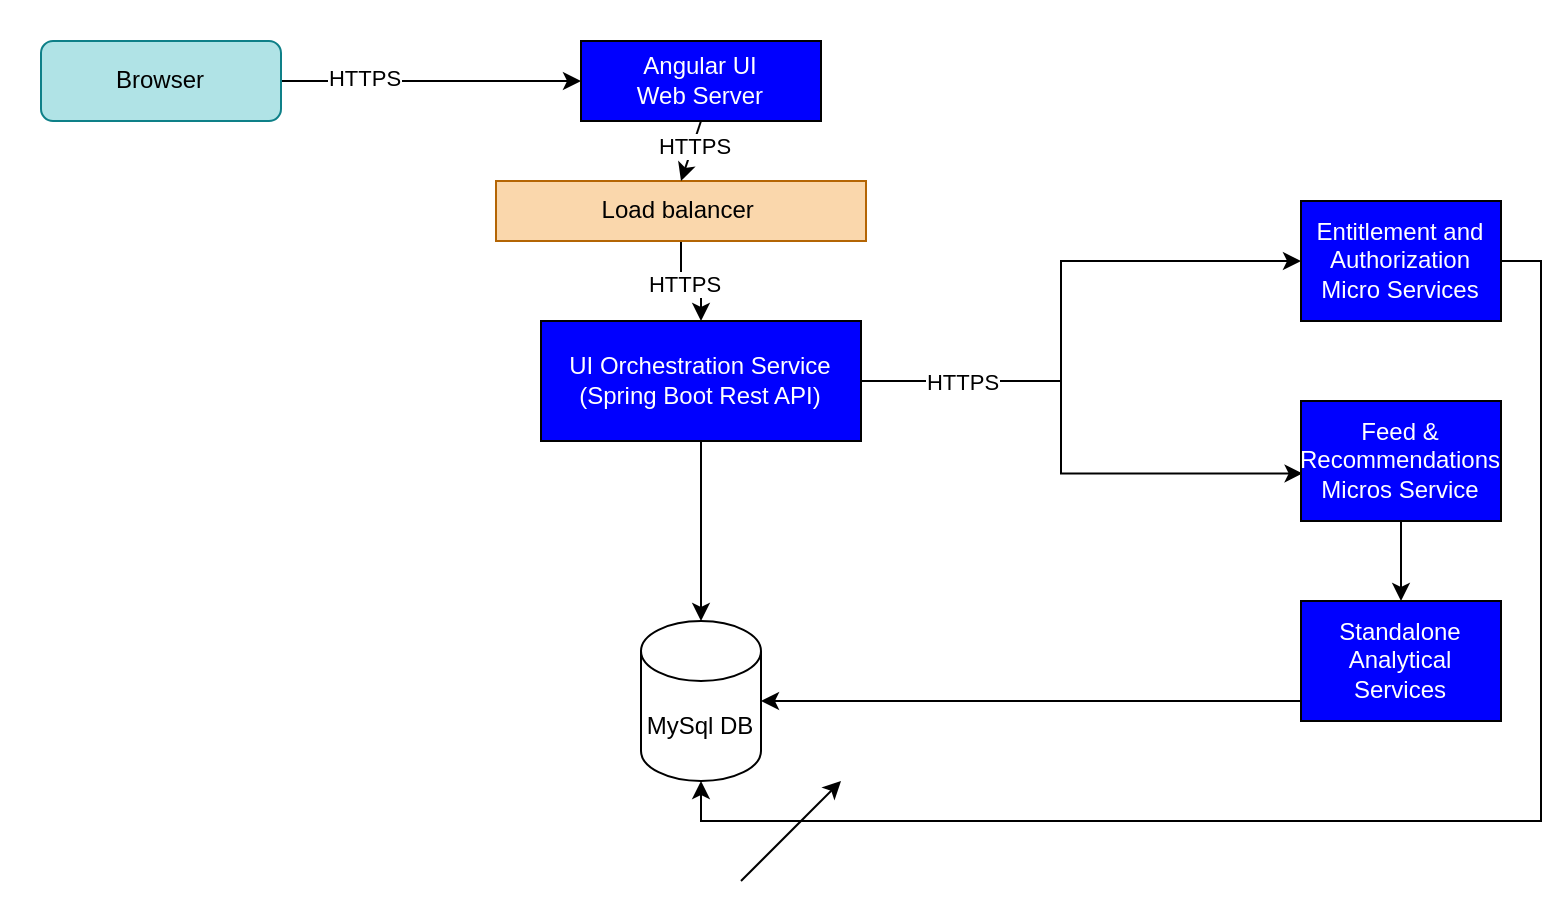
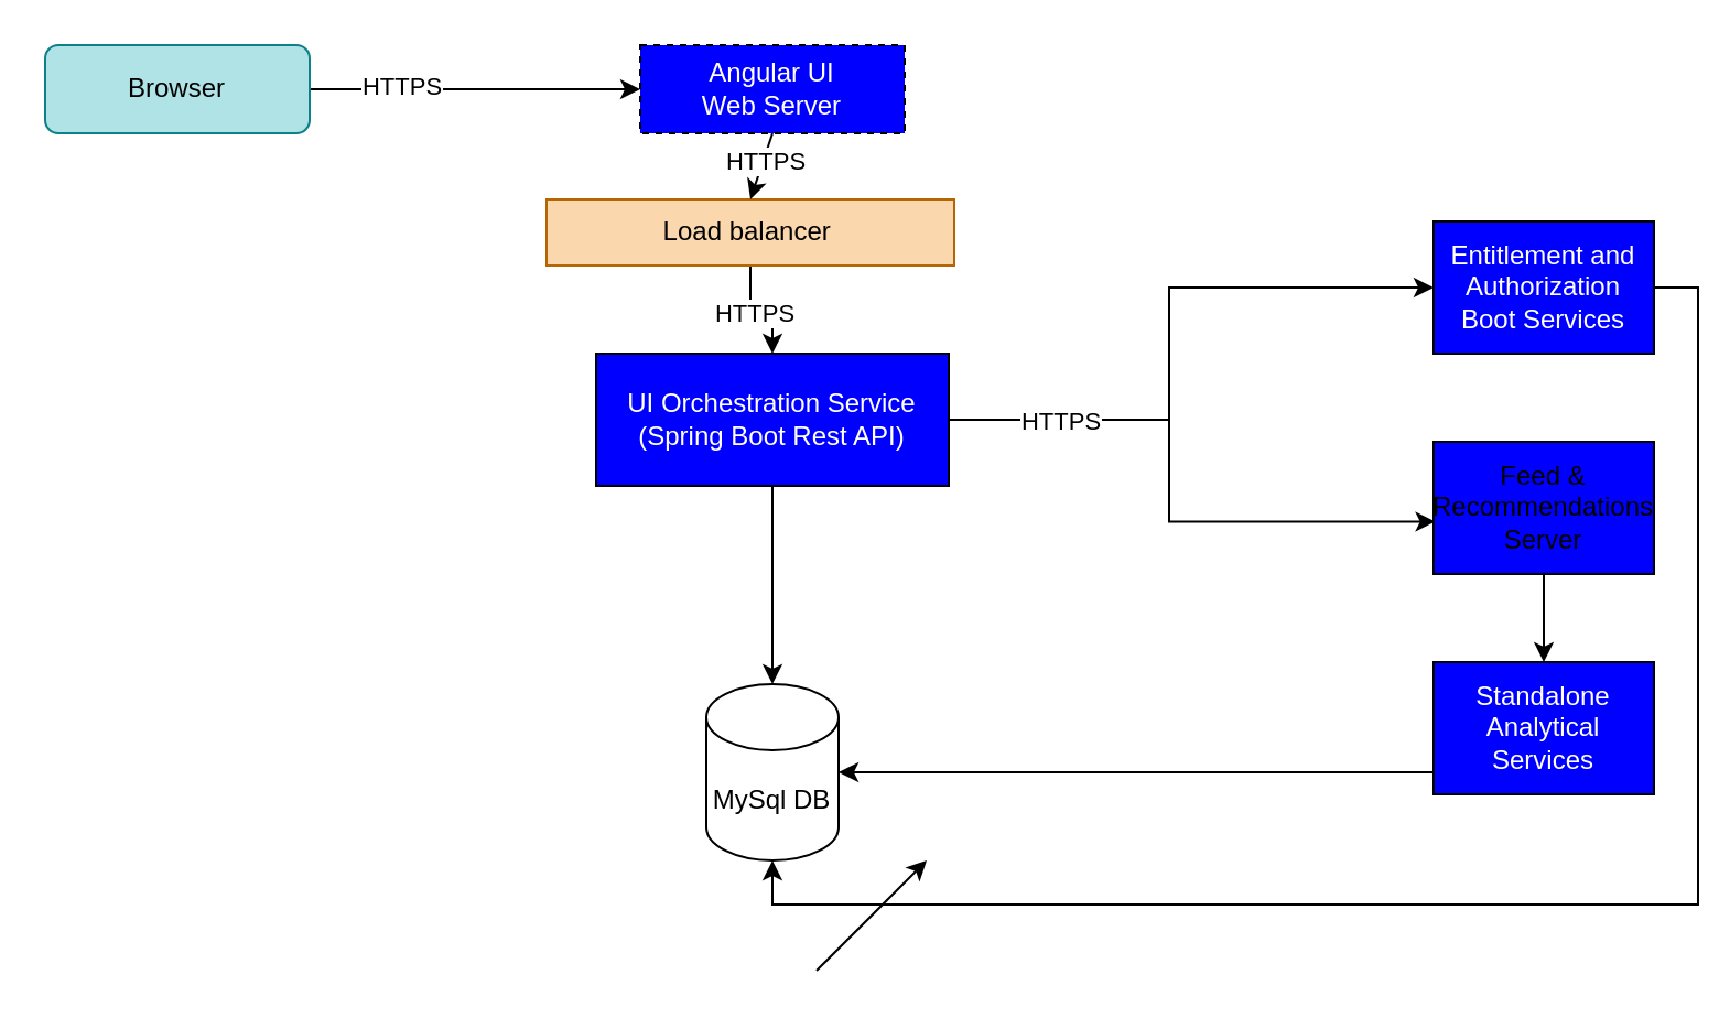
- <mxCell id="4" value="Angular UI&lt;br&gt;Web Server" style="rounded=0;whiteSpace=wrap;html=1;fillColor=#0000FF;fontColor=#FFFFFF;" parent="1" vertex="1"><mxGeometry x="290" y="20" width="120" height="40" as="geometry" /></mxCell>
+ <mxCell id="4" value="Angular UI&lt;br&gt;Web Server" style="rounded=0;whiteSpace=wrap;html=1;fillColor=#0000FF;fontColor=#FFFFFF;dashed=1;" parent="1" vertex="1"><mxGeometry x="290" y="20" width="120" height="40" as="geometry" /></mxCell>
- <mxCell id="18" value="Entitlement and Authorization Micro Services" style="whiteSpace=wrap;html=1;rounded=0;fillColor=#0000FF;fontColor=#FFFFFF;" parent="1" vertex="1"><mxGeometry x="650" y="100" width="100" height="60" as="geometry" /></mxCell>
+ <mxCell id="18" value="Entitlement and Authorization Boot Services" style="whiteSpace=wrap;html=1;rounded=0;fillColor=#0000FF;fontColor=#FFFFFF;" parent="1" vertex="1"><mxGeometry x="650" y="100" width="100" height="60" as="geometry" /></mxCell>
- <mxCell id="19" value="Feed &amp;amp; Recommendations Micros Service" style="whiteSpace=wrap;html=1;rounded=0;fillColor=#0000FF;fontColor=#FFFFFF;" parent="1" vertex="1"><mxGeometry x="650" y="200" width="100" height="60" as="geometry" /></mxCell>
